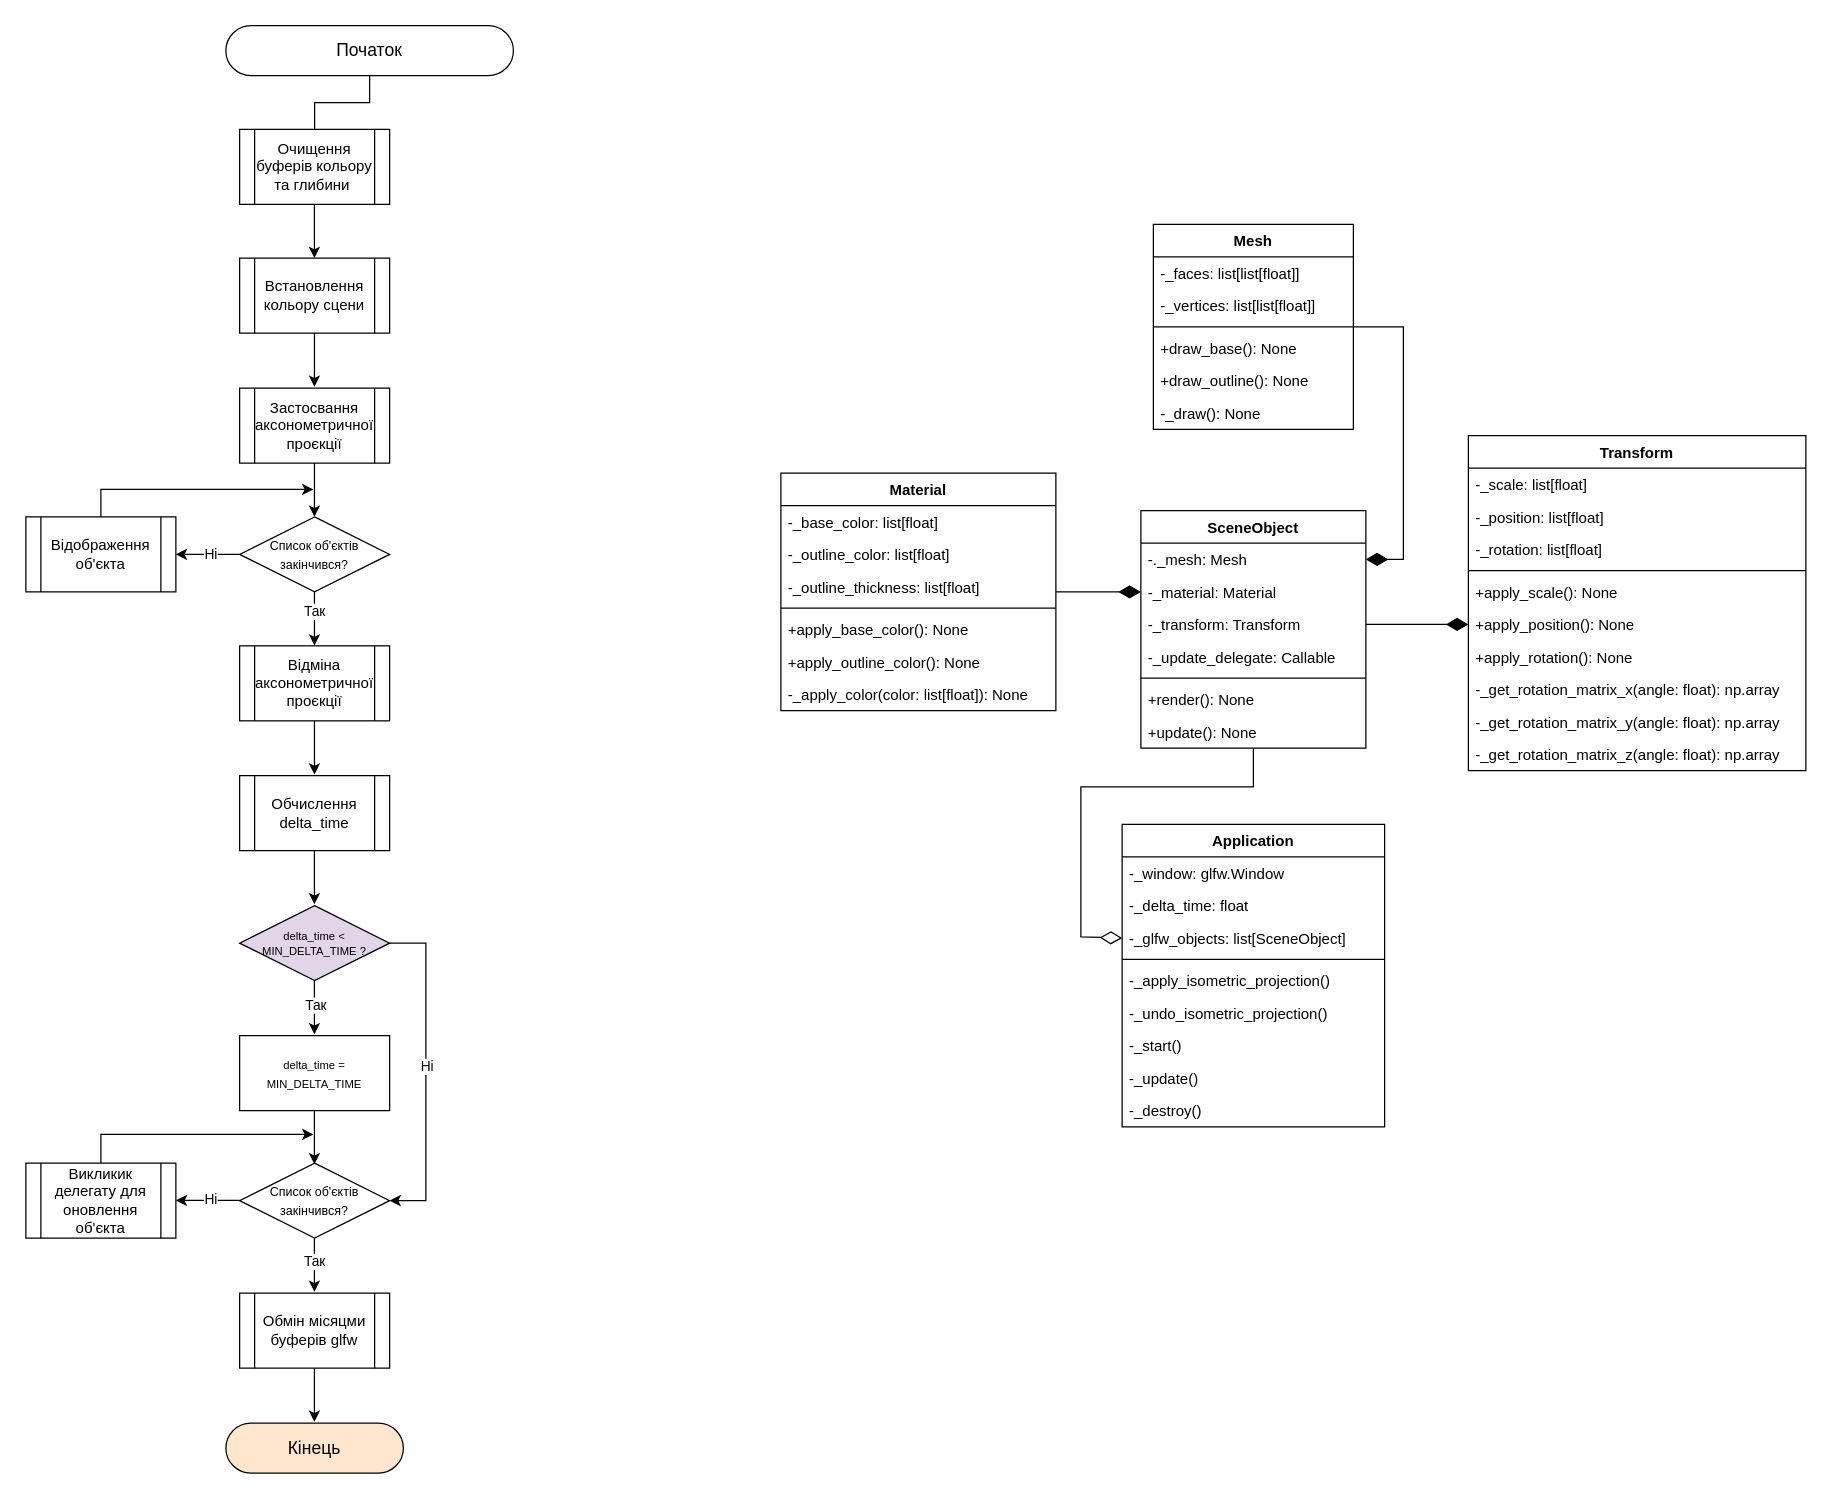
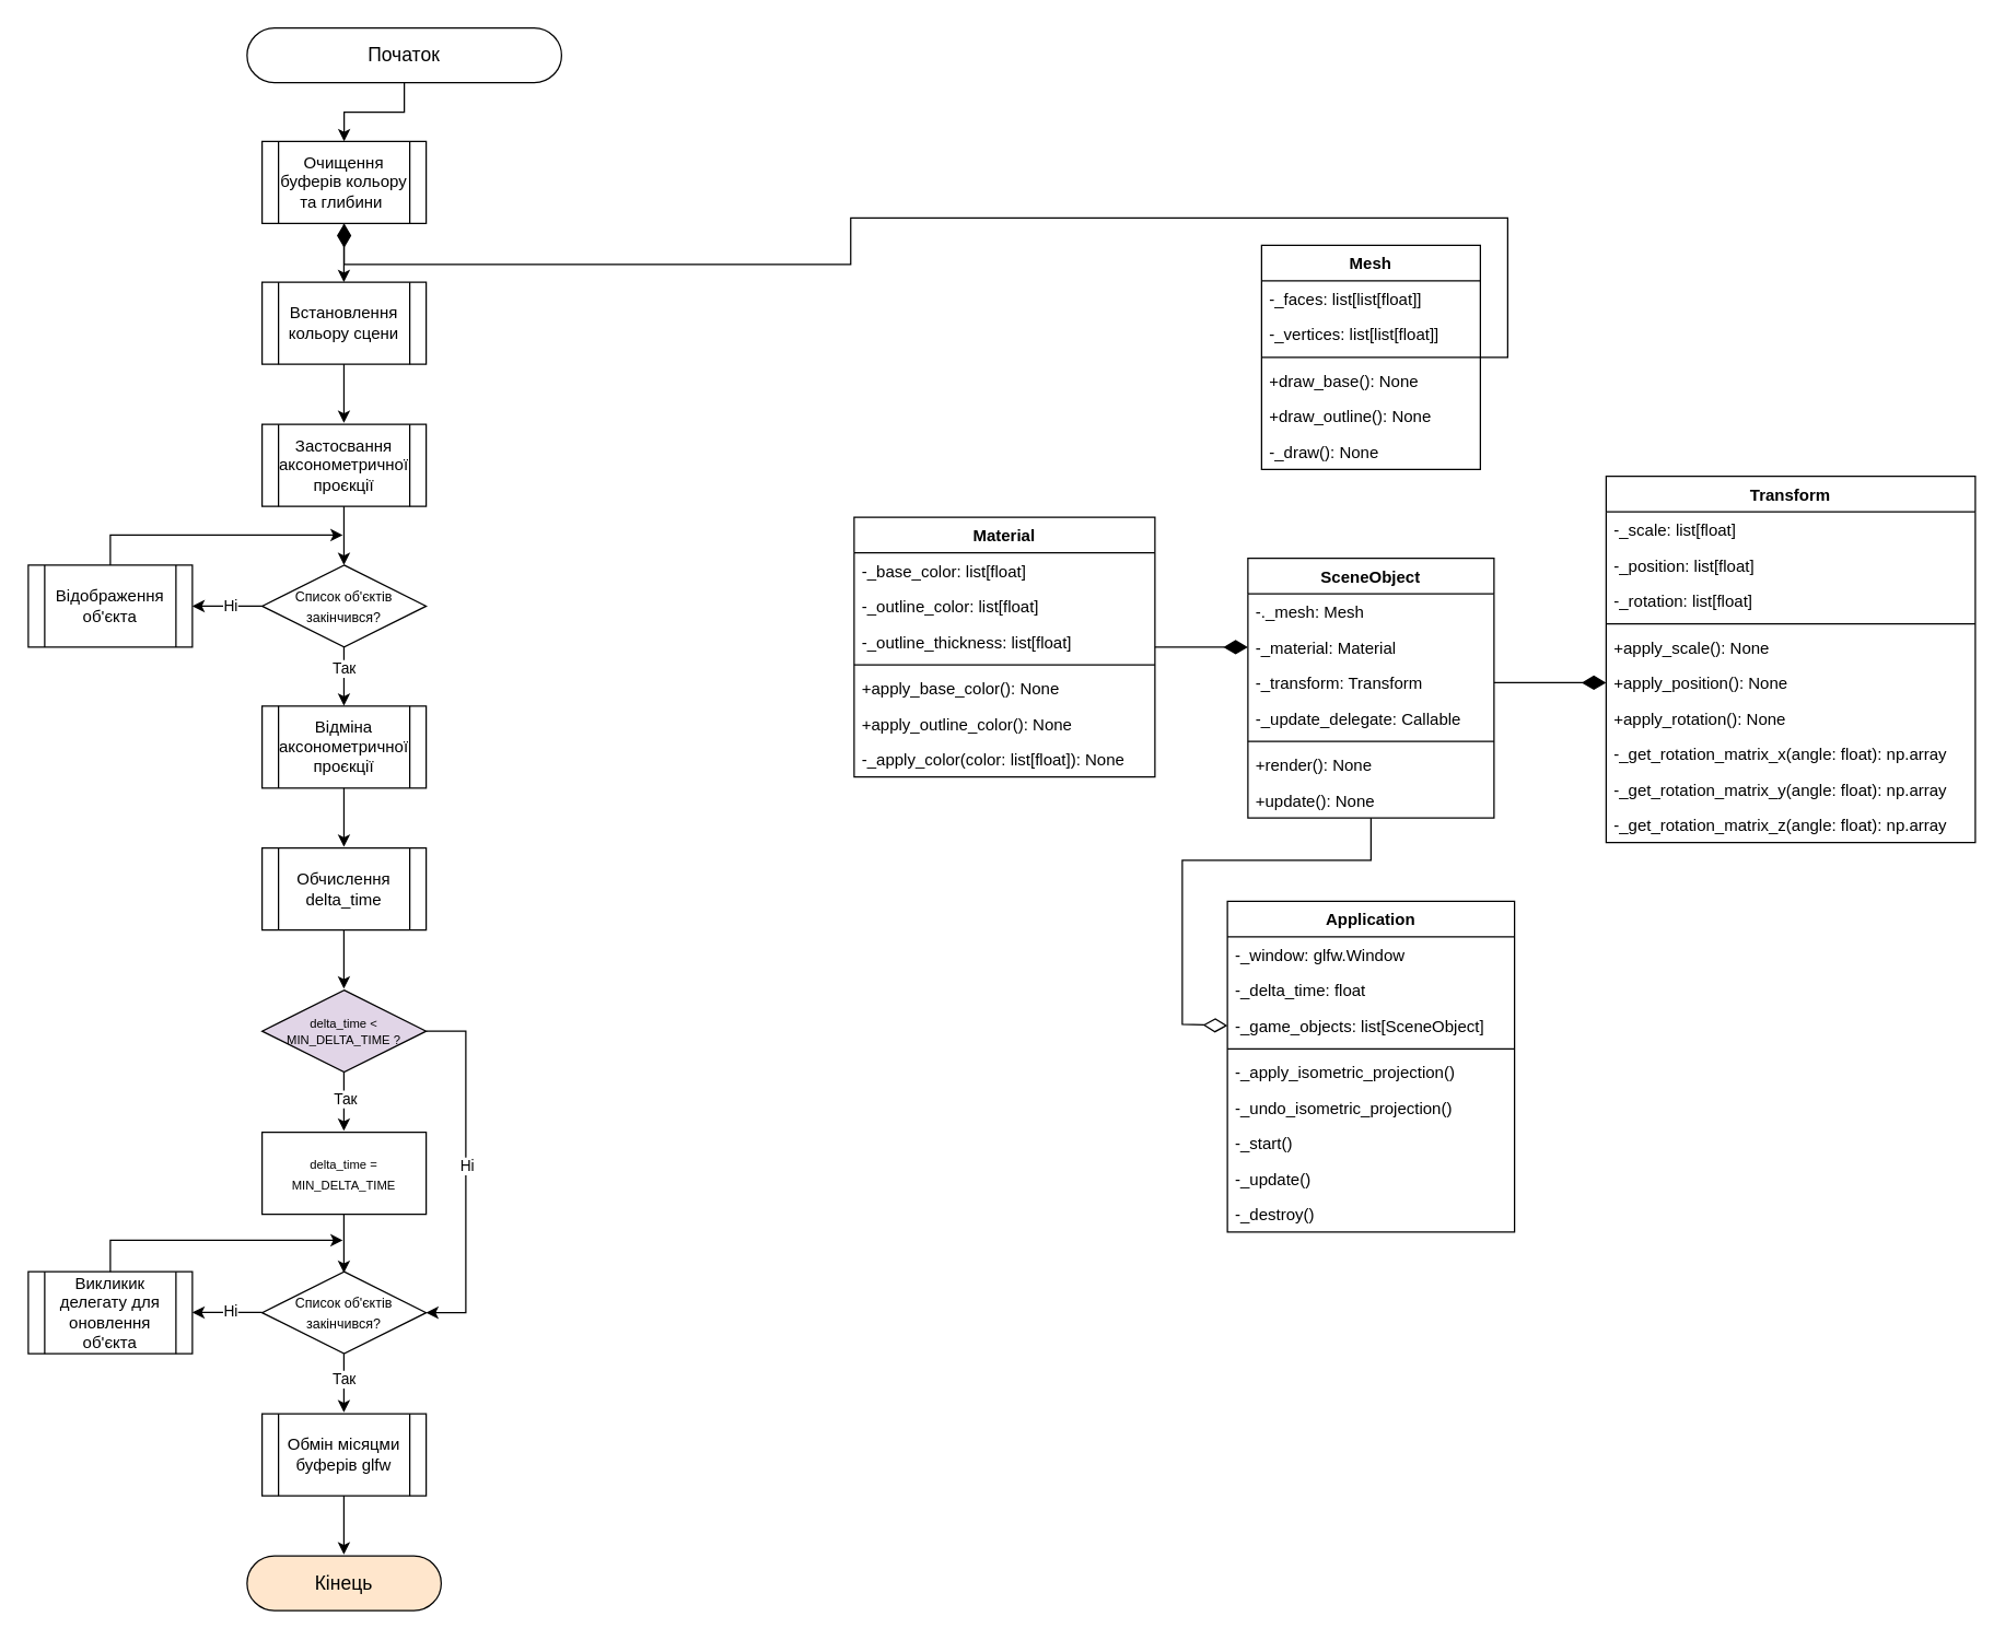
- <mxCell id="50" style="edgeStyle=orthogonalEdgeStyle;rounded=0;orthogonalLoop=1;jettySize=auto;html=1;entryX=0.5;entryY=0;entryDx=0;entryDy=0;endArrow=none;" edge="1" parent="1" source="51" target="53"><mxGeometry relative="1" as="geometry" /></mxCell>
+ <mxCell id="50" style="edgeStyle=orthogonalEdgeStyle;rounded=0;orthogonalLoop=1;jettySize=auto;html=1;entryX=0.5;entryY=0;entryDx=0;entryDy=0;" edge="1" parent="1" source="51" target="53"><mxGeometry relative="1" as="geometry" /></mxCell>
- <mxCell id="13" style="edgeStyle=orthogonalEdgeStyle;rounded=0;orthogonalLoop=1;jettySize=auto;html=1;entryX=1;entryY=0.5;entryDx=0;entryDy=0;endArrow=diamondThin;endFill=1;endSize=15;startSize=5;jumpSize=5;exitX=1;exitY=0.5;exitDx=0;exitDy=0;" edge="1" parent="1" source="14" target="32"><mxGeometry relative="1" as="geometry"><mxPoint x="1144" y="229" as="sourcePoint" /></mxGeometry></mxCell>
+ <mxCell id="13" style="edgeStyle=orthogonalEdgeStyle;rounded=0;orthogonalLoop=1;jettySize=auto;html=1;endArrow=diamondThin;endFill=1;endSize=15;startSize=5;jumpSize=5;exitX=1;exitY=0.5;exitDx=0;exitDy=0;" edge="1" parent="1" source="14" target="53"><mxGeometry relative="1" as="geometry"><mxPoint x="1144" y="229" as="sourcePoint" /></mxGeometry></mxCell>
- <mxCell id="42" value="-_glfw_objects: list[SceneObject]" style="text;strokeColor=none;fillColor=none;align=left;verticalAlign=top;spacingLeft=4;spacingRight=4;overflow=hidden;rotatable=0;points=[[0,0.5],[1,0.5]];portConstraint=eastwest;" vertex="1" parent="39"><mxGeometry y="78" width="210" height="26" as="geometry" /></mxCell>
+ <mxCell id="42" value="-_game_objects: list[SceneObject]" style="text;strokeColor=none;fillColor=none;align=left;verticalAlign=top;spacingLeft=4;spacingRight=4;overflow=hidden;rotatable=0;points=[[0,0.5],[1,0.5]];portConstraint=eastwest;" vertex="1" parent="39"><mxGeometry y="78" width="210" height="26" as="geometry" /></mxCell>
